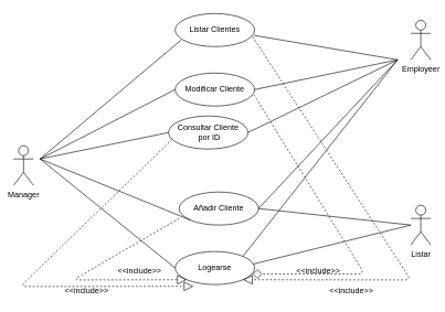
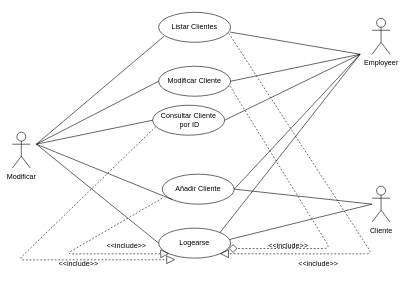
- <mxCell id="6" value="Manager" style="shape=umlActor;verticalLabelPosition=bottom;verticalAlign=top;html=1;outlineConnect=0;" parent="1" vertex="1"><mxGeometry x="20" y="220" width="30" height="60" as="geometry" /></mxCell>
+ <mxCell id="6" value="Modificar" style="shape=umlActor;verticalLabelPosition=bottom;verticalAlign=top;html=1;outlineConnect=0;" parent="1" vertex="1"><mxGeometry x="20" y="220" width="30" height="60" as="geometry" /></mxCell>
- <mxCell id="11" value="Listar" style="shape=umlActor;verticalLabelPosition=bottom;verticalAlign=top;html=1;outlineConnect=0;" parent="1" vertex="1"><mxGeometry x="620" y="310" width="30" height="60" as="geometry" /></mxCell>
+ <mxCell id="11" value="Cliente" style="shape=umlActor;verticalLabelPosition=bottom;verticalAlign=top;html=1;outlineConnect=0;" parent="1" vertex="1"><mxGeometry x="620" y="310" width="30" height="60" as="geometry" /></mxCell>
